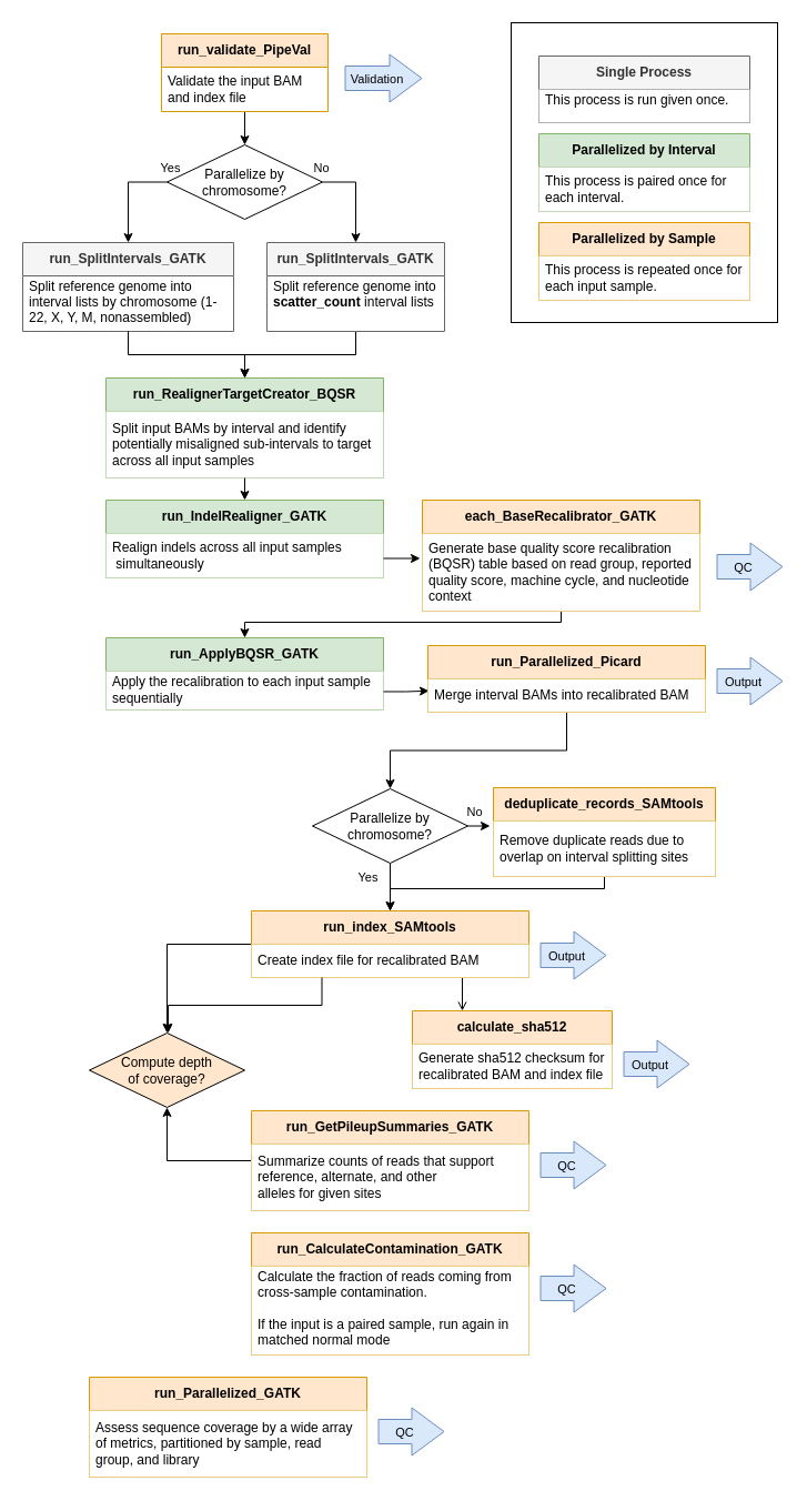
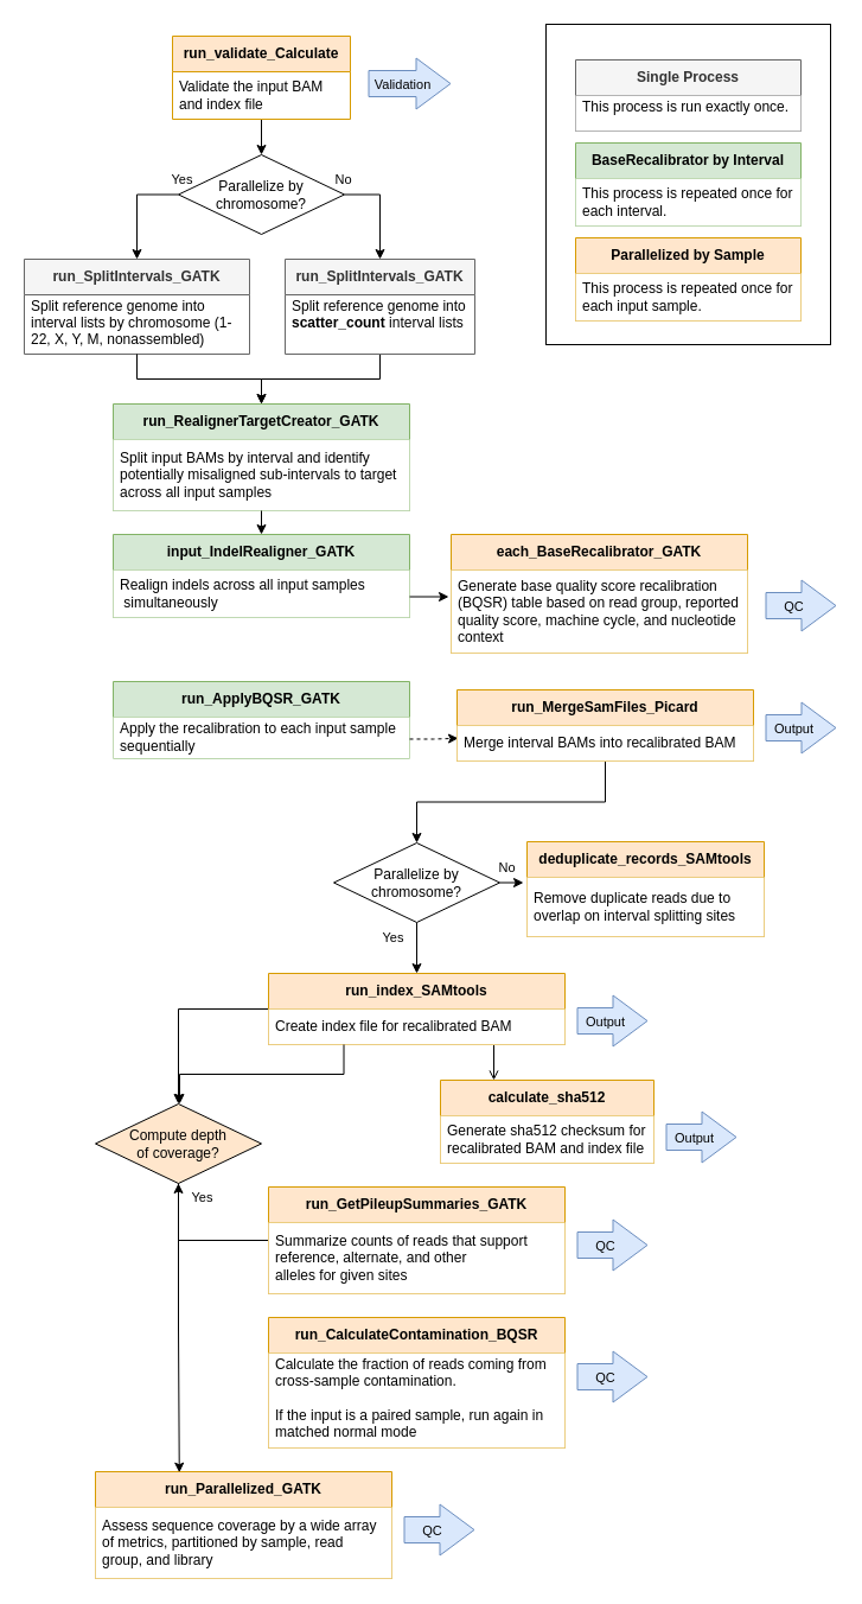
- <mxCell id="20" value="&lt;b&gt;run_validate_PipeVal&lt;/b&gt;" style="swimlane;fontStyle=0;childLayout=stackLayout;horizontal=1;startSize=30;horizontalStack=0;resizeParent=1;resizeParentMax=0;resizeLast=0;collapsible=1;marginBottom=0;whiteSpace=wrap;html=1;fillColor=#ffe6cc;strokeColor=#d79b00;" vertex="1" parent="1"><mxGeometry x="145" y="30" width="150" height="70" as="geometry" /></mxCell>
+ <mxCell id="20" value="&lt;b&gt;run_validate_Calculate&lt;/b&gt;" style="swimlane;fontStyle=0;childLayout=stackLayout;horizontal=1;startSize=30;horizontalStack=0;resizeParent=1;resizeParentMax=0;resizeLast=0;collapsible=1;marginBottom=0;whiteSpace=wrap;html=1;fillColor=#ffe6cc;strokeColor=#d79b00;" vertex="1" parent="1"><mxGeometry x="145" y="30" width="150" height="70" as="geometry" /></mxCell>
- <mxCell id="4" value="&lt;div&gt;This process is run given once.&lt;br&gt;&lt;/div&gt;&lt;div&gt;&lt;br&gt;&lt;/div&gt;&lt;div&gt;&lt;br&gt;&lt;/div&gt;" style="text;strokeColor=none;fillColor=default;align=left;verticalAlign=middle;spacingLeft=4;spacingRight=4;overflow=hidden;points=[[0,0.5],[1,0.5]];portConstraint=eastwest;rotatable=0;whiteSpace=wrap;html=1;" vertex="1" parent="3"><mxGeometry y="30" width="190" height="30" as="geometry" /></mxCell>
+ <mxCell id="4" value="&lt;div&gt;This process is run exactly once.&lt;br&gt;&lt;/div&gt;&lt;div&gt;&lt;br&gt;&lt;/div&gt;&lt;div&gt;&lt;br&gt;&lt;/div&gt;" style="text;strokeColor=none;fillColor=default;align=left;verticalAlign=middle;spacingLeft=4;spacingRight=4;overflow=hidden;points=[[0,0.5],[1,0.5]];portConstraint=eastwest;rotatable=0;whiteSpace=wrap;html=1;" vertex="1" parent="3"><mxGeometry y="30" width="190" height="30" as="geometry" /></mxCell>
- <mxCell id="5" value="&lt;b&gt;Parallelized by Interval&lt;br&gt;&lt;/b&gt;" style="swimlane;fontStyle=0;childLayout=stackLayout;horizontal=1;startSize=30;horizontalStack=0;resizeParent=1;resizeParentMax=0;resizeLast=0;collapsible=1;marginBottom=0;whiteSpace=wrap;html=1;fillColor=#d5e8d4;strokeColor=#82b366;" vertex="1" parent="2"><mxGeometry x="25" y="100" width="190" height="70" as="geometry" /></mxCell>
+ <mxCell id="5" value="&lt;b&gt;BaseRecalibrator by Interval&lt;br&gt;&lt;/b&gt;" style="swimlane;fontStyle=0;childLayout=stackLayout;horizontal=1;startSize=30;horizontalStack=0;resizeParent=1;resizeParentMax=0;resizeLast=0;collapsible=1;marginBottom=0;whiteSpace=wrap;html=1;fillColor=#d5e8d4;strokeColor=#82b366;" vertex="1" parent="2"><mxGeometry x="25" y="100" width="190" height="70" as="geometry" /></mxCell>
- <mxCell id="6" value="This process is paired once for each interval." style="text;align=left;verticalAlign=middle;spacingLeft=4;spacingRight=4;overflow=hidden;points=[[0,0.5],[1,0.5]];portConstraint=eastwest;rotatable=0;whiteSpace=wrap;html=1;fillColor=default;" vertex="1" parent="5"><mxGeometry y="30" width="190" height="40" as="geometry" /></mxCell>
+ <mxCell id="6" value="This process is repeated once for each interval." style="text;align=left;verticalAlign=middle;spacingLeft=4;spacingRight=4;overflow=hidden;points=[[0,0.5],[1,0.5]];portConstraint=eastwest;rotatable=0;whiteSpace=wrap;html=1;fillColor=default;" vertex="1" parent="5"><mxGeometry y="30" width="190" height="40" as="geometry" /></mxCell>
- <mxCell id="23" value="&lt;b&gt;run_RealignerTargetCreator_BQSR&lt;/b&gt;" style="swimlane;fontStyle=0;childLayout=stackLayout;horizontal=1;startSize=30;horizontalStack=0;resizeParent=1;resizeParentMax=0;resizeLast=0;collapsible=1;marginBottom=0;whiteSpace=wrap;html=1;fillColor=#d5e8d4;strokeColor=#82b366;" vertex="1" parent="1"><mxGeometry x="95" y="340" width="250" height="90" as="geometry" /></mxCell>
+ <mxCell id="23" value="&lt;b&gt;run_RealignerTargetCreator_GATK&lt;/b&gt;" style="swimlane;fontStyle=0;childLayout=stackLayout;horizontal=1;startSize=30;horizontalStack=0;resizeParent=1;resizeParentMax=0;resizeLast=0;collapsible=1;marginBottom=0;whiteSpace=wrap;html=1;fillColor=#d5e8d4;strokeColor=#82b366;" vertex="1" parent="1"><mxGeometry x="95" y="340" width="250" height="90" as="geometry" /></mxCell>
- <mxCell id="26" value="&lt;b&gt;run_IndelRealigner_GATK&lt;/b&gt;" style="swimlane;fontStyle=0;childLayout=stackLayout;horizontal=1;startSize=30;horizontalStack=0;resizeParent=1;resizeParentMax=0;resizeLast=0;collapsible=1;marginBottom=0;whiteSpace=wrap;html=1;fillColor=#d5e8d4;strokeColor=#82b366;" vertex="1" parent="1"><mxGeometry x="95" y="450" width="250" height="70" as="geometry" /></mxCell>
+ <mxCell id="26" value="&lt;b&gt;input_IndelRealigner_GATK&lt;/b&gt;" style="swimlane;fontStyle=0;childLayout=stackLayout;horizontal=1;startSize=30;horizontalStack=0;resizeParent=1;resizeParentMax=0;resizeLast=0;collapsible=1;marginBottom=0;whiteSpace=wrap;html=1;fillColor=#d5e8d4;strokeColor=#82b366;" vertex="1" parent="1"><mxGeometry x="95" y="450" width="250" height="70" as="geometry" /></mxCell>
- <mxCell id="28" style="edgeStyle=orthogonalEdgeStyle;rounded=0;orthogonalLoop=1;jettySize=auto;html=1;exitX=0.5;exitY=1;exitDx=0;exitDy=0;entryX=0.5;entryY=0;entryDx=0;entryDy=0;" edge="1" parent="1" source="59" target="29"><mxGeometry relative="1" as="geometry"><Array as="points"><mxPoint x="505" y="560" /><mxPoint x="220" y="560" /></Array></mxGeometry></mxCell>
- <mxCell id="80" value="&lt;b&gt;run_Parallelized_Picard&lt;/b&gt;" style="swimlane;fontStyle=0;childLayout=stackLayout;horizontal=1;startSize=30;horizontalStack=0;resizeParent=1;resizeParentMax=0;resizeLast=0;collapsible=1;marginBottom=0;whiteSpace=wrap;html=1;fillColor=#ffe6cc;strokeColor=#d79b00;" vertex="1" parent="1"><mxGeometry x="385" y="581" width="250" height="60" as="geometry" /></mxCell>
+ <mxCell id="80" value="&lt;b&gt;run_MergeSamFiles_Picard&lt;/b&gt;" style="swimlane;fontStyle=0;childLayout=stackLayout;horizontal=1;startSize=30;horizontalStack=0;resizeParent=1;resizeParentMax=0;resizeLast=0;collapsible=1;marginBottom=0;whiteSpace=wrap;html=1;fillColor=#ffe6cc;strokeColor=#d79b00;" vertex="1" parent="1"><mxGeometry x="385" y="581" width="250" height="60" as="geometry" /></mxCell>
- <mxCell id="64" style="edgeStyle=orthogonalEdgeStyle;rounded=0;orthogonalLoop=1;jettySize=auto;html=1;exitX=1;exitY=0.75;exitDx=0;exitDy=0;entryX=0.004;entryY=0.36;entryDx=0;entryDy=0;entryPerimeter=0;" edge="1" parent="1" source="29" target="81"><mxGeometry relative="1" as="geometry" /></mxCell>
+ <mxCell id="64" style="edgeStyle=orthogonalEdgeStyle;rounded=0;orthogonalLoop=1;jettySize=auto;html=1;exitX=1;exitY=0.75;exitDx=0;exitDy=0;entryX=0.004;entryY=0.36;entryDx=0;entryDy=0;entryPerimeter=0;dashed=1;" edge="1" parent="1" source="29" target="81"><mxGeometry relative="1" as="geometry" /></mxCell>
- <mxCell id="32" style="edgeStyle=orthogonalEdgeStyle;rounded=0;orthogonalLoop=1;jettySize=auto;html=1;exitX=0.5;exitY=1;exitDx=0;exitDy=0;entryX=0.5;entryY=0;entryDx=0;entryDy=0;" edge="1" parent="1" source="33" target="68"><mxGeometry relative="1" as="geometry"><Array as="points"><mxPoint x="544" y="800" /><mxPoint x="351" y="800" /></Array></mxGeometry></mxCell>
- <mxCell id="44" value="&lt;b&gt;run_CalculateContamination_GATK&lt;/b&gt;" style="swimlane;fontStyle=0;childLayout=stackLayout;horizontal=1;startSize=30;horizontalStack=0;resizeParent=1;resizeParentMax=0;resizeLast=0;collapsible=1;marginBottom=0;whiteSpace=wrap;html=1;fillColor=#ffe6cc;strokeColor=#d79b00;" vertex="1" parent="43"><mxGeometry width="250" height="110" as="geometry" /></mxCell>
+ <mxCell id="44" value="&lt;b&gt;run_CalculateContamination_BQSR&lt;/b&gt;" style="swimlane;fontStyle=0;childLayout=stackLayout;horizontal=1;startSize=30;horizontalStack=0;resizeParent=1;resizeParentMax=0;resizeLast=0;collapsible=1;marginBottom=0;whiteSpace=wrap;html=1;fillColor=#ffe6cc;strokeColor=#d79b00;" vertex="1" parent="43"><mxGeometry width="250" height="110" as="geometry" /></mxCell>
+ <mxCell id="79" value="Yes" style="edgeStyle=orthogonalEdgeStyle;rounded=0;orthogonalLoop=1;jettySize=auto;html=1;exitX=0.5;exitY=1;exitDx=0;exitDy=0;entryX=0.283;entryY=0.008;entryDx=0;entryDy=0;entryPerimeter=0;" edge="1" parent="1" source="77" target="73"><mxGeometry x="-0.902" y="20" relative="1" as="geometry"><mxPoint as="offset" /></mxGeometry></mxCell>
